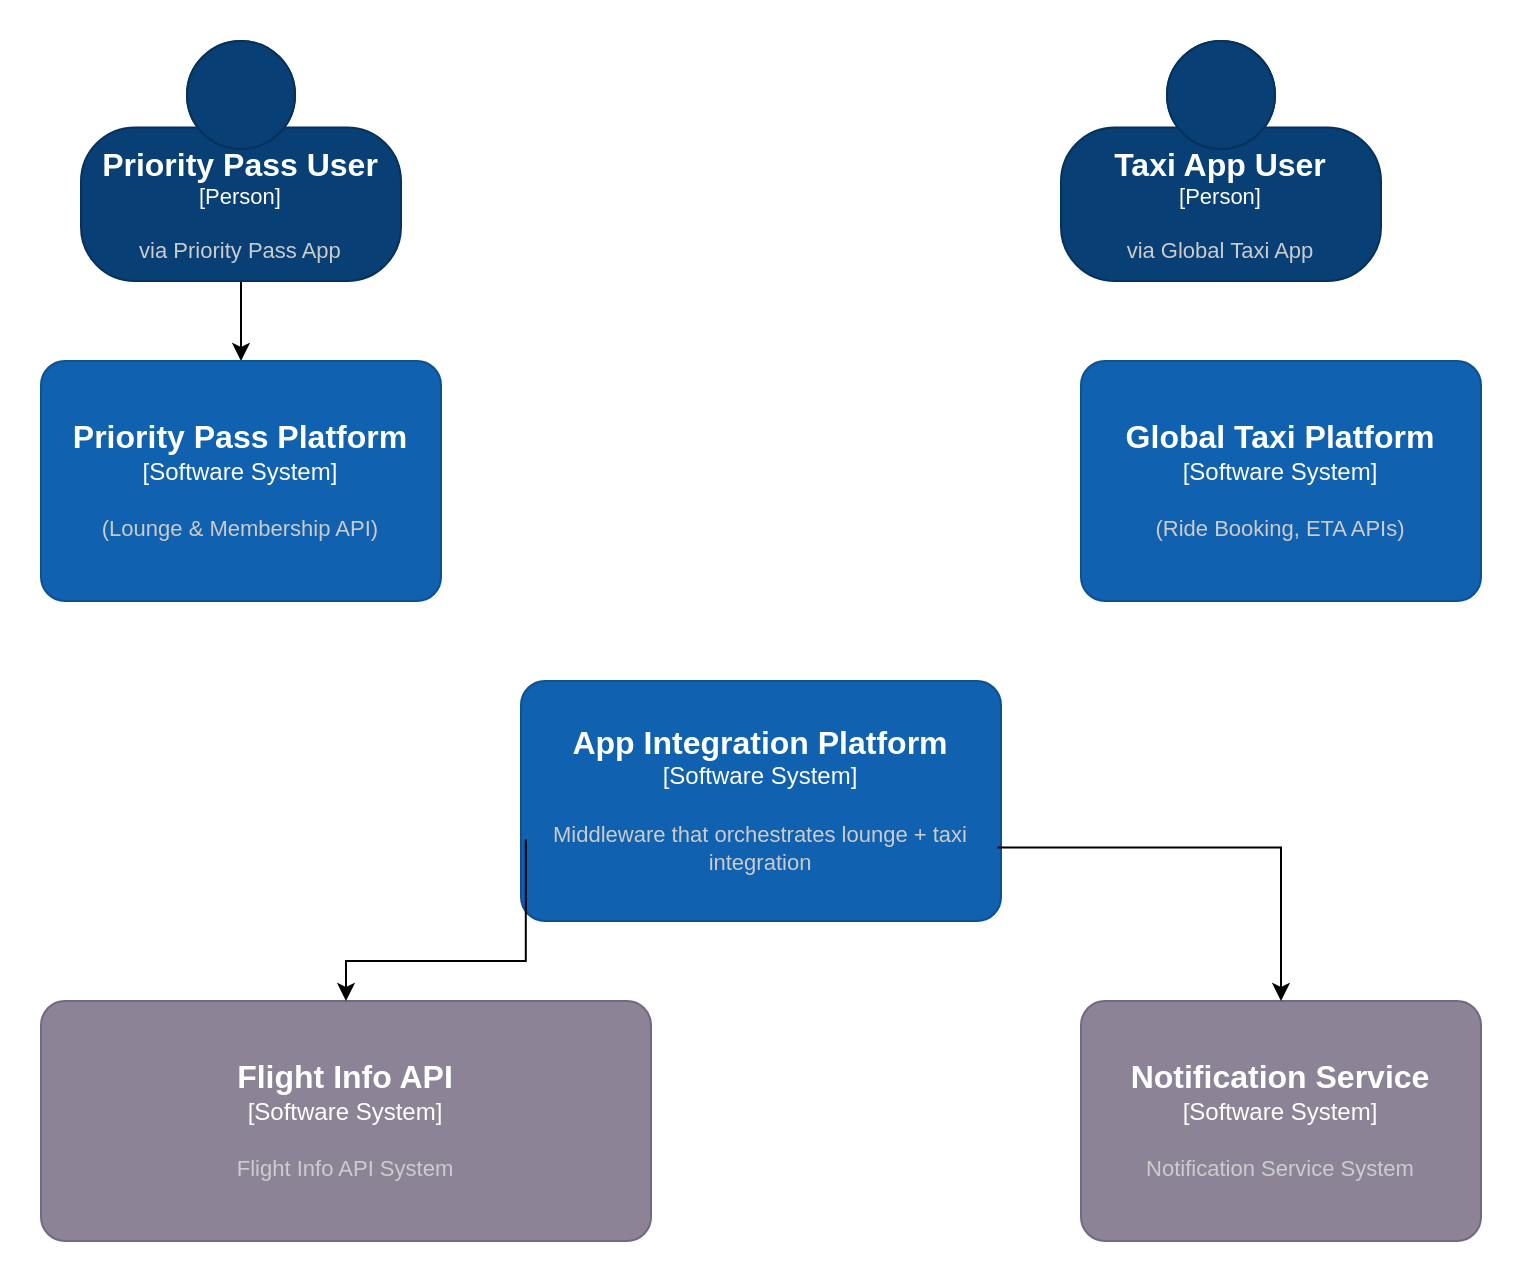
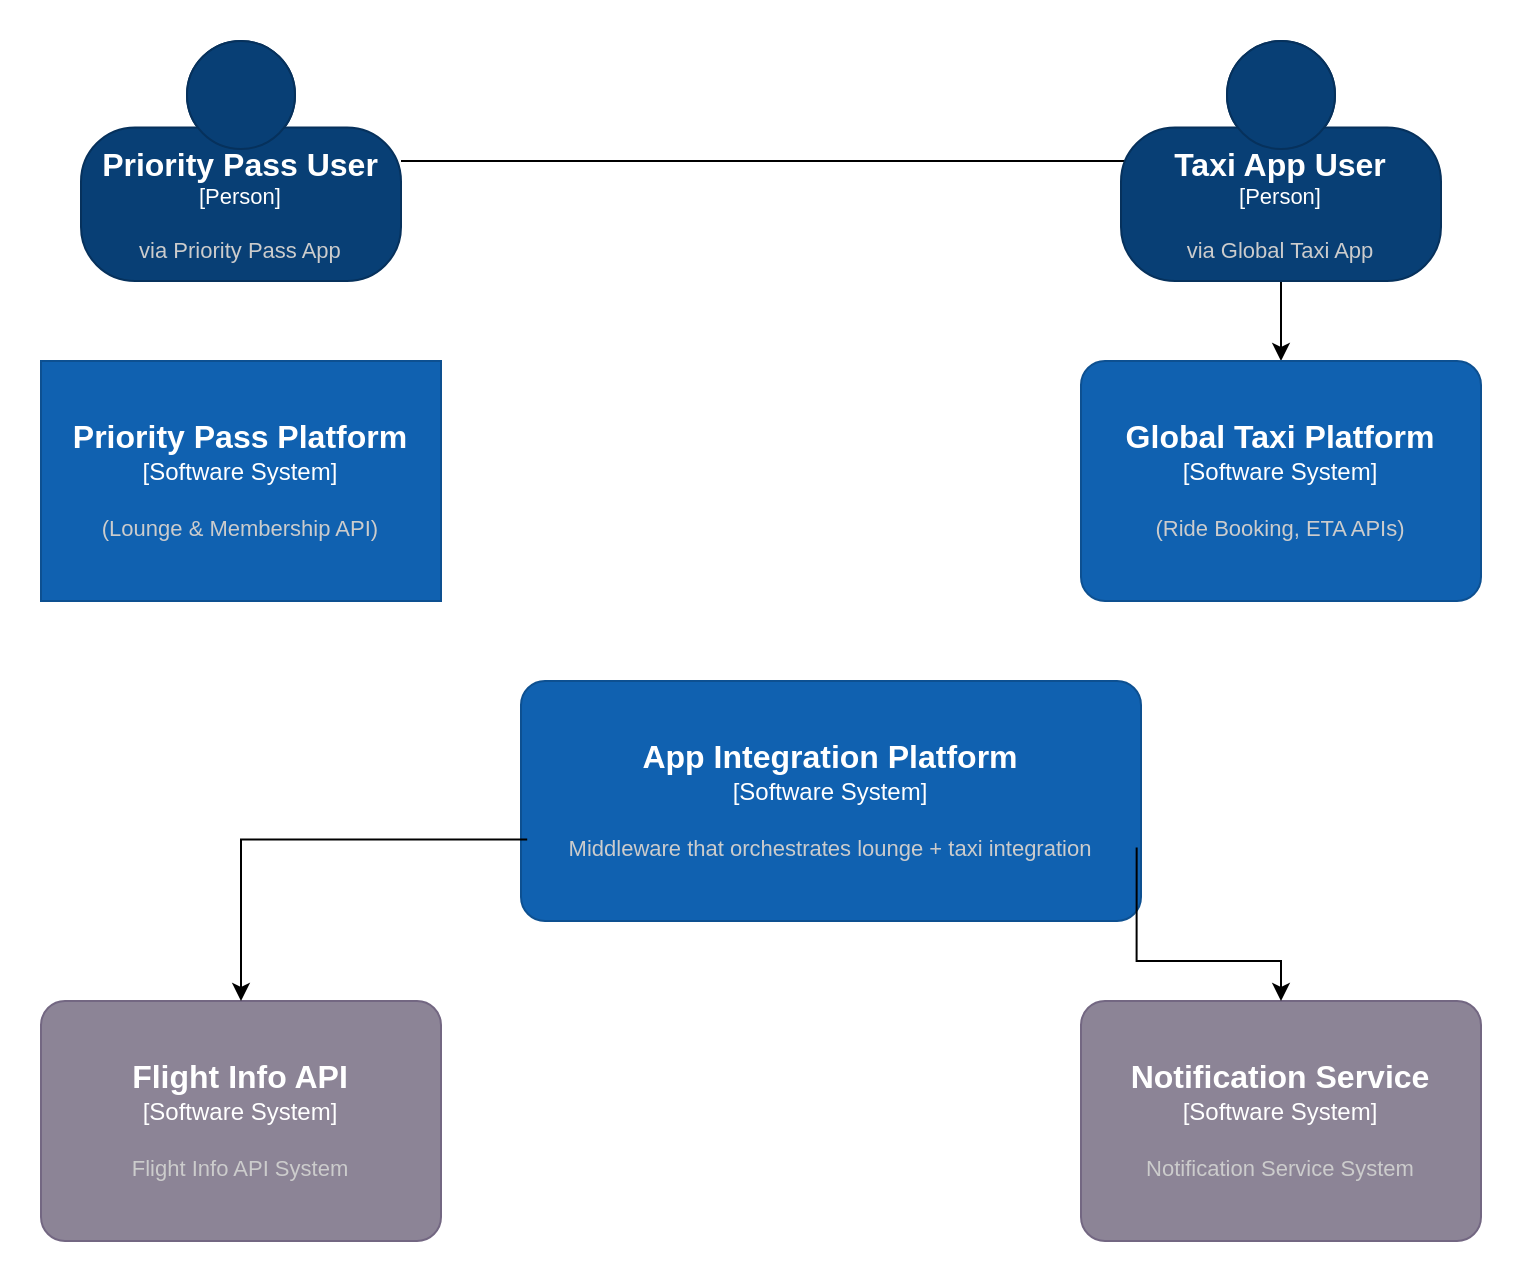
- <mxCell id="7" value="&lt;font style=&quot;font-size: 16px&quot;&gt;&lt;b&gt;Taxi App User&lt;/b&gt;&lt;/font&gt;&lt;div&gt;[Person]&lt;/div&gt;&lt;br&gt;&lt;div&gt;&lt;font style=&quot;font-size: 11px&quot;&gt;&lt;font color=&quot;#cccccc&quot;&gt;via Global Taxi App&lt;/font&gt;&lt;/div&gt;" style="html=1;fontSize=11;dashed=0;whiteSpace=wrap;fillColor=#083F75;strokeColor=#06315C;fontColor=#ffffff;shape=mxgraph.c4.person2;align=center;metaEdit=1;points=[[0.5,0,0],[1,0.5,0],[1,0.75,0],[0.75,1,0],[0.5,1,0],[0.25,1,0],[0,0.75,0],[0,0.5,0]];resizable=1;" vertex="1" parent="1"><mxGeometry x="530" y="20" width="160" height="120" as="geometry" /></mxCell>
+ <mxCell id="7" value="&lt;font style=&quot;font-size: 16px&quot;&gt;&lt;b&gt;Taxi App User&lt;/b&gt;&lt;/font&gt;&lt;div&gt;[Person]&lt;/div&gt;&lt;br&gt;&lt;div&gt;&lt;font style=&quot;font-size: 11px&quot;&gt;&lt;font color=&quot;#cccccc&quot;&gt;via Global Taxi App&lt;/font&gt;&lt;/div&gt;" style="html=1;fontSize=11;dashed=0;whiteSpace=wrap;fillColor=#083F75;strokeColor=#06315C;fontColor=#ffffff;shape=mxgraph.c4.person2;align=center;metaEdit=1;points=[[0.5,0,0],[1,0.5,0],[1,0.75,0],[0.75,1,0],[0.5,1,0],[0.25,1,0],[0,0.75,0],[0,0.5,0]];resizable=1;" vertex="1" parent="1"><mxGeometry x="560" y="20" width="160" height="120" as="geometry" /></mxCell>
- <mxCell id="2" style="edgeStyle=orthogonalEdgeStyle;rounded=0;orthogonalLoop=1;jettySize=auto;html=1;" edge="1" parent="1" source="3" target="5"><mxGeometry relative="1" as="geometry" /></mxCell>
+ <mxCell id="2" style="edgeStyle=orthogonalEdgeStyle;rounded=0;orthogonalLoop=1;jettySize=auto;html=1;" edge="1" parent="1" source="3" target="6"><mxGeometry relative="1" as="geometry" /></mxCell>
- <mxCell id="5" value="&lt;font style=&quot;font-size: 16px&quot;&gt;&lt;b&gt;Priority Pass Platform&lt;/b&gt;&lt;/font&gt;&lt;div&gt;[Software System]&lt;/div&gt;&lt;br&gt;&lt;div&gt;&lt;font style=&quot;font-size: 11px&quot;&gt;&lt;font color=&quot;#cccccc&quot;&gt;(Lounge &amp; Membership API)&lt;/font&gt;&lt;/div&gt;" style="rounded=1;whiteSpace=wrap;html=1;labelBackgroundColor=none;fillColor=#1061B0;fontColor=#ffffff;align=center;arcSize=10;strokeColor=#0D5091;metaEdit=1;resizable=1;points=[[0.25,0,0],[0.5,0,0],[0.75,0,0],[1,0.25,0],[1,0.5,0],[1,0.75,0],[0.75,1,0],[0.5,1,0],[0.25,1,0],[0,0.75,0],[0,0.5,0],[0,0.25,0]];verticalAlign=middle;fontFamily=Helvetica;fontSize=12;" vertex="1" parent="1"><mxGeometry x="20" y="180" width="200" height="120" as="geometry" /></mxCell>
+ <mxCell id="5" value="&lt;font style=&quot;font-size: 16px&quot;&gt;&lt;b&gt;Priority Pass Platform&lt;/b&gt;&lt;/font&gt;&lt;div&gt;[Software System]&lt;/div&gt;&lt;br&gt;&lt;div&gt;&lt;font style=&quot;font-size: 11px&quot;&gt;&lt;font color=&quot;#cccccc&quot;&gt;(Lounge &amp; Membership API)&lt;/font&gt;&lt;/div&gt;" style="whiteSpace=wrap;html=1;labelBackgroundColor=none;fillColor=#1061B0;fontColor=#ffffff;align=center;arcSize=10;strokeColor=#0D5091;metaEdit=1;resizable=1;points=[[0.25,0,0],[0.5,0,0],[0.75,0,0],[1,0.25,0],[1,0.5,0],[1,0.75,0],[0.75,1,0],[0.5,1,0],[0.25,1,0],[0,0.75,0],[0,0.5,0],[0,0.25,0]];verticalAlign=middle;fontFamily=Helvetica;fontSize=12;rounded=0;" vertex="1" parent="1"><mxGeometry x="20" y="180" width="200" height="120" as="geometry" /></mxCell>
- <mxCell id="4" value="&lt;font style=&quot;font-size: 16px&quot;&gt;&lt;b&gt;App Integration Platform&lt;/b&gt;&lt;/font&gt;&lt;div&gt;[Software System]&lt;/div&gt;&lt;br&gt;&lt;div&gt;&lt;font style=&quot;font-size: 11px&quot;&gt;&lt;font color=&quot;#cccccc&quot;&gt;Middleware that orchestrates lounge + taxi integration&lt;/font&gt;&lt;/div&gt;" style="rounded=1;whiteSpace=wrap;html=1;labelBackgroundColor=none;fillColor=#1061B0;fontColor=#ffffff;align=center;arcSize=10;strokeColor=#0D5091;metaEdit=1;resizable=1;points=[[0.25,0,0],[0.5,0,0],[0.75,0,0],[1,0.25,0],[1,0.5,0],[1,0.75,0],[0.75,1,0],[0.5,1,0],[0.25,1,0],[0,0.75,0],[0,0.5,0],[0,0.25,0]];" vertex="1" parent="1"><mxGeometry x="260" y="340" width="240" height="120" as="geometry" /></mxCell>
+ <mxCell id="4" value="&lt;font style=&quot;font-size: 16px&quot;&gt;&lt;b&gt;App Integration Platform&lt;/b&gt;&lt;/font&gt;&lt;div&gt;[Software System]&lt;/div&gt;&lt;br&gt;&lt;div&gt;&lt;font style=&quot;font-size: 11px&quot;&gt;&lt;font color=&quot;#cccccc&quot;&gt;Middleware that orchestrates lounge + taxi integration&lt;/font&gt;&lt;/div&gt;" style="rounded=1;whiteSpace=wrap;html=1;labelBackgroundColor=none;fillColor=#1061B0;fontColor=#ffffff;align=center;arcSize=10;strokeColor=#0D5091;metaEdit=1;resizable=1;points=[[0.25,0,0],[0.5,0,0],[0.75,0,0],[1,0.25,0],[1,0.5,0],[1,0.75,0],[0.75,1,0],[0.5,1,0],[0.25,1,0],[0,0.75,0],[0,0.5,0],[0,0.25,0]];" vertex="1" parent="1"><mxGeometry x="260" y="340" width="310" height="120" as="geometry" /></mxCell>
- <mxCell id="8" value="&lt;font style=&quot;font-size: 16px&quot;&gt;&lt;b&gt;Flight Info API&lt;/b&gt;&lt;/font&gt;&lt;div&gt;[Software System]&lt;/div&gt;&lt;br&gt;&lt;div&gt;&lt;font style=&quot;font-size: 11px&quot;&gt;&lt;font color=&quot;#cccccc&quot;&gt;Flight Info API System&lt;/font&gt;&lt;/div&gt;" style="rounded=1;whiteSpace=wrap;html=1;labelBackgroundColor=none;fillColor=#8C8496;fontColor=#ffffff;align=center;arcSize=10;strokeColor=#736782;metaEdit=1;resizable=1;points=[[0.25,0,0],[0.5,0,0],[0.75,0,0],[1,0.25,0],[1,0.5,0],[1,0.75,0],[0.75,1,0],[0.5,1,0],[0.25,1,0],[0,0.75,0],[0,0.5,0],[0,0.25,0]];" vertex="1" parent="1"><mxGeometry x="20" y="500" width="305" height="120" as="geometry" /></mxCell>
+ <mxCell id="8" value="&lt;font style=&quot;font-size: 16px&quot;&gt;&lt;b&gt;Flight Info API&lt;/b&gt;&lt;/font&gt;&lt;div&gt;[Software System]&lt;/div&gt;&lt;br&gt;&lt;div&gt;&lt;font style=&quot;font-size: 11px&quot;&gt;&lt;font color=&quot;#cccccc&quot;&gt;Flight Info API System&lt;/font&gt;&lt;/div&gt;" style="rounded=1;whiteSpace=wrap;html=1;labelBackgroundColor=none;fillColor=#8C8496;fontColor=#ffffff;align=center;arcSize=10;strokeColor=#736782;metaEdit=1;resizable=1;points=[[0.25,0,0],[0.5,0,0],[0.75,0,0],[1,0.25,0],[1,0.5,0],[1,0.75,0],[0.75,1,0],[0.5,1,0],[0.25,1,0],[0,0.75,0],[0,0.5,0],[0,0.25,0]];" vertex="1" parent="1"><mxGeometry x="20" y="500" width="200" height="120" as="geometry" /></mxCell>
